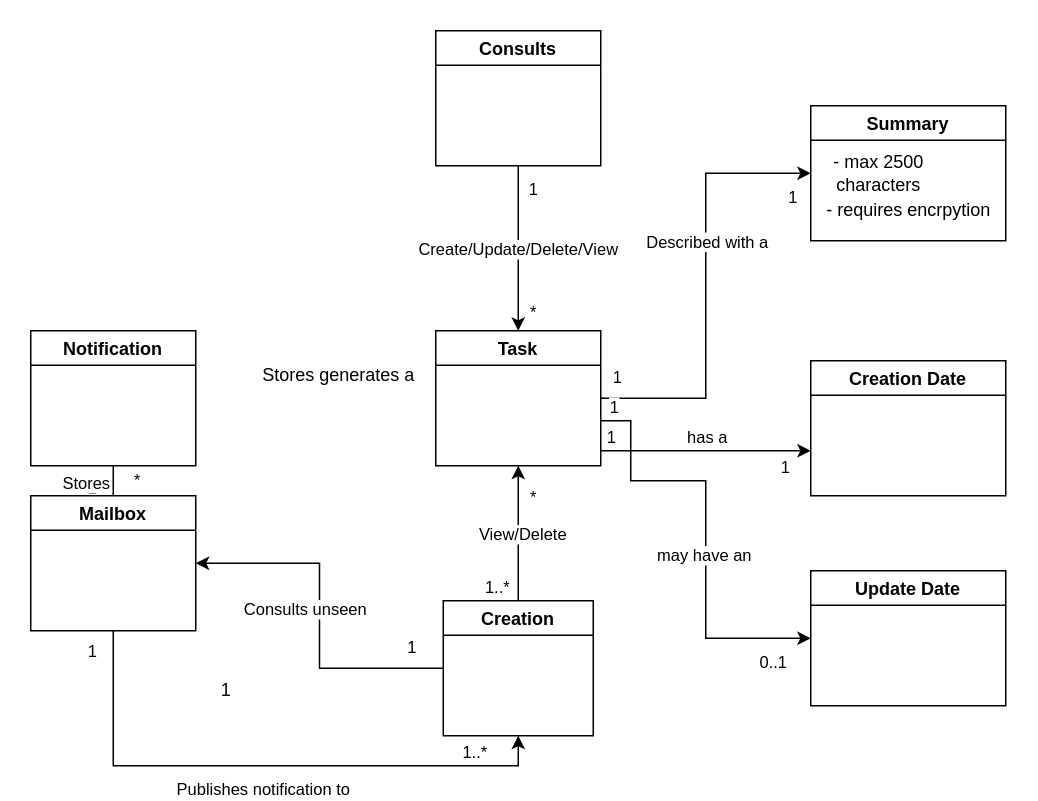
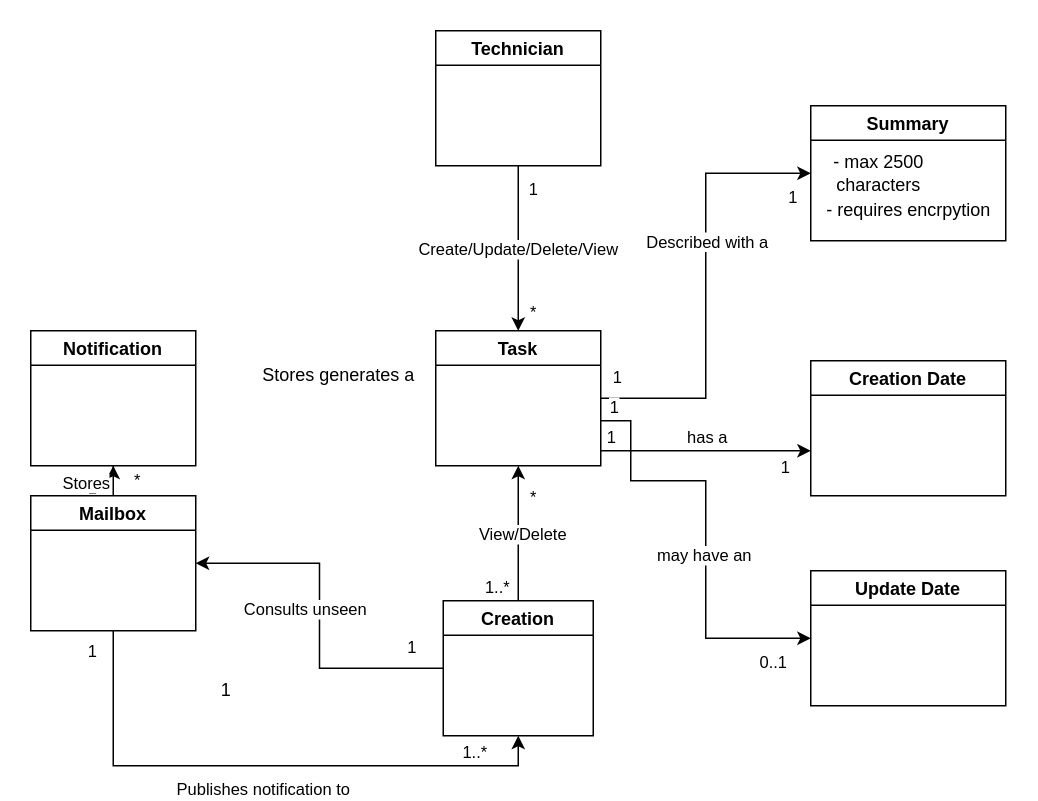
- <mxCell id="14" value="Consults" style="swimlane;startSize=23;" vertex="1" parent="1"><mxGeometry x="290" y="20" width="110" height="90" as="geometry" /></mxCell>
+ <mxCell id="14" value="Technician" style="swimlane;startSize=23;" vertex="1" parent="1"><mxGeometry x="290" y="20" width="110" height="90" as="geometry" /></mxCell>
- <mxCell id="34" style="edgeStyle=orthogonalEdgeStyle;rounded=0;orthogonalLoop=1;jettySize=auto;html=1;entryX=0.5;entryY=1;entryDx=0;entryDy=0;endArrow=none;" edge="1" parent="1" source="38" target="15"><mxGeometry relative="1" as="geometry" /></mxCell>
+ <mxCell id="34" style="edgeStyle=orthogonalEdgeStyle;rounded=0;orthogonalLoop=1;jettySize=auto;html=1;entryX=0.5;entryY=1;entryDx=0;entryDy=0;" edge="1" parent="1" source="38" target="15"><mxGeometry relative="1" as="geometry" /></mxCell>
